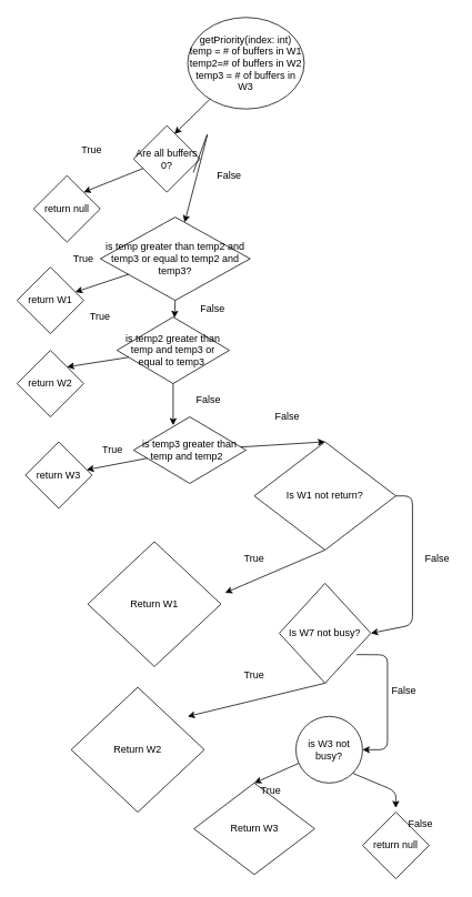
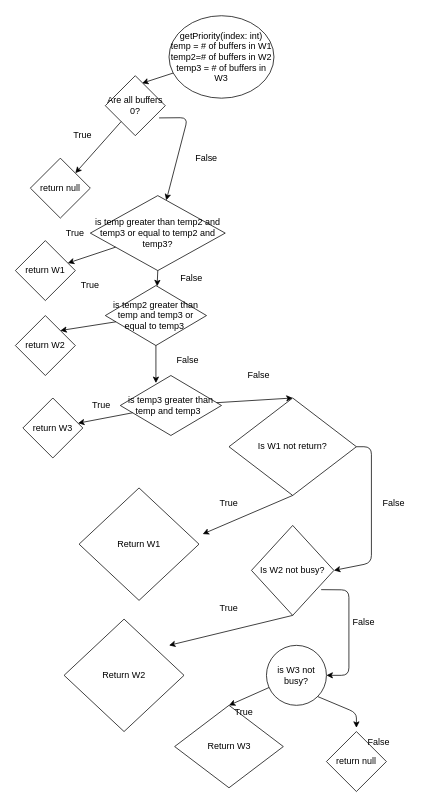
- <mxCell id="20" value="Are all buffers 0?" style="rhombus;whiteSpace=wrap;html=1;" parent="1" vertex="1"><mxGeometry x="160" y="150" width="80" height="80" as="geometry" /></mxCell>
+ <mxCell id="20" value="Are all buffers 0?" style="rhombus;whiteSpace=wrap;html=1;" parent="1" vertex="1"><mxGeometry x="140" y="100" width="80" height="80" as="geometry" /></mxCell>
- <mxCell id="26" value="is temp3 greater than temp and temp2&amp;nbsp;&amp;nbsp;" style="rhombus;whiteSpace=wrap;html=1;" parent="1" vertex="1"><mxGeometry x="160" y="500" width="135" height="80" as="geometry" /></mxCell>
+ <mxCell id="26" value="is temp3 greater than temp and temp3&amp;nbsp;&amp;nbsp;" style="rhombus;whiteSpace=wrap;html=1;" parent="1" vertex="1"><mxGeometry x="160" y="500" width="135" height="80" as="geometry" /></mxCell>
- <mxCell id="8" value="Is W7 not busy?" style="rhombus;whiteSpace=wrap;html=1;" parent="1" vertex="1"><mxGeometry x="335" y="700" width="110" height="120" as="geometry" /></mxCell>
+ <mxCell id="8" value="Is W2 not busy?" style="rhombus;whiteSpace=wrap;html=1;" parent="1" vertex="1"><mxGeometry x="335" y="700" width="110" height="120" as="geometry" /></mxCell>
